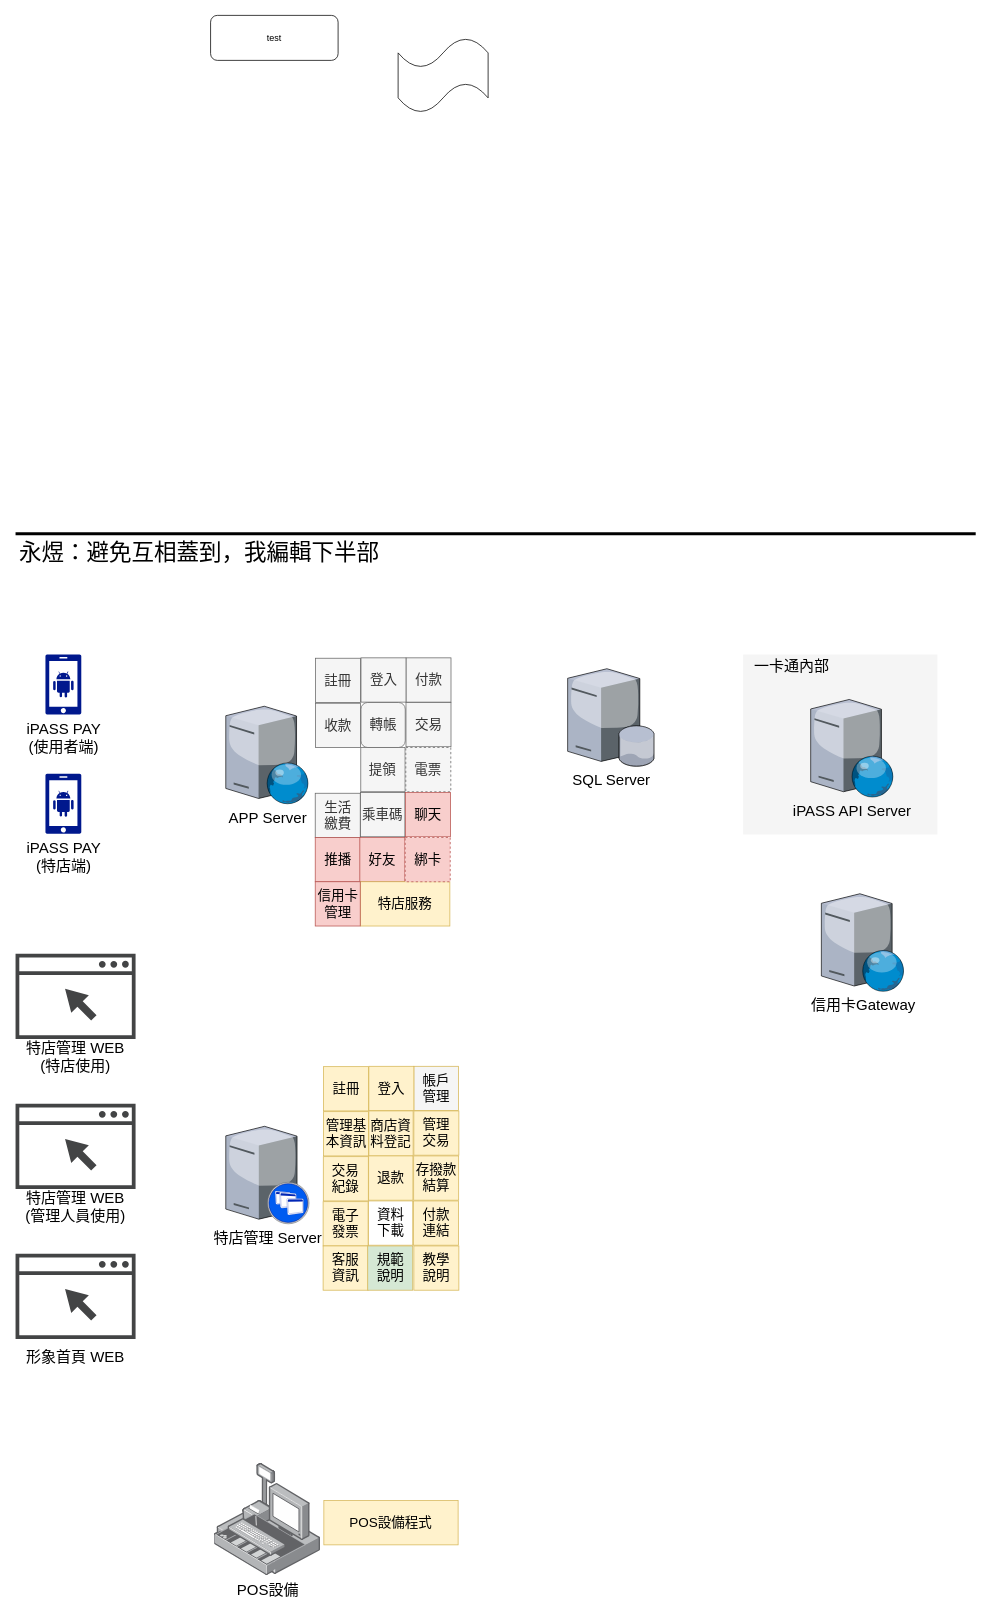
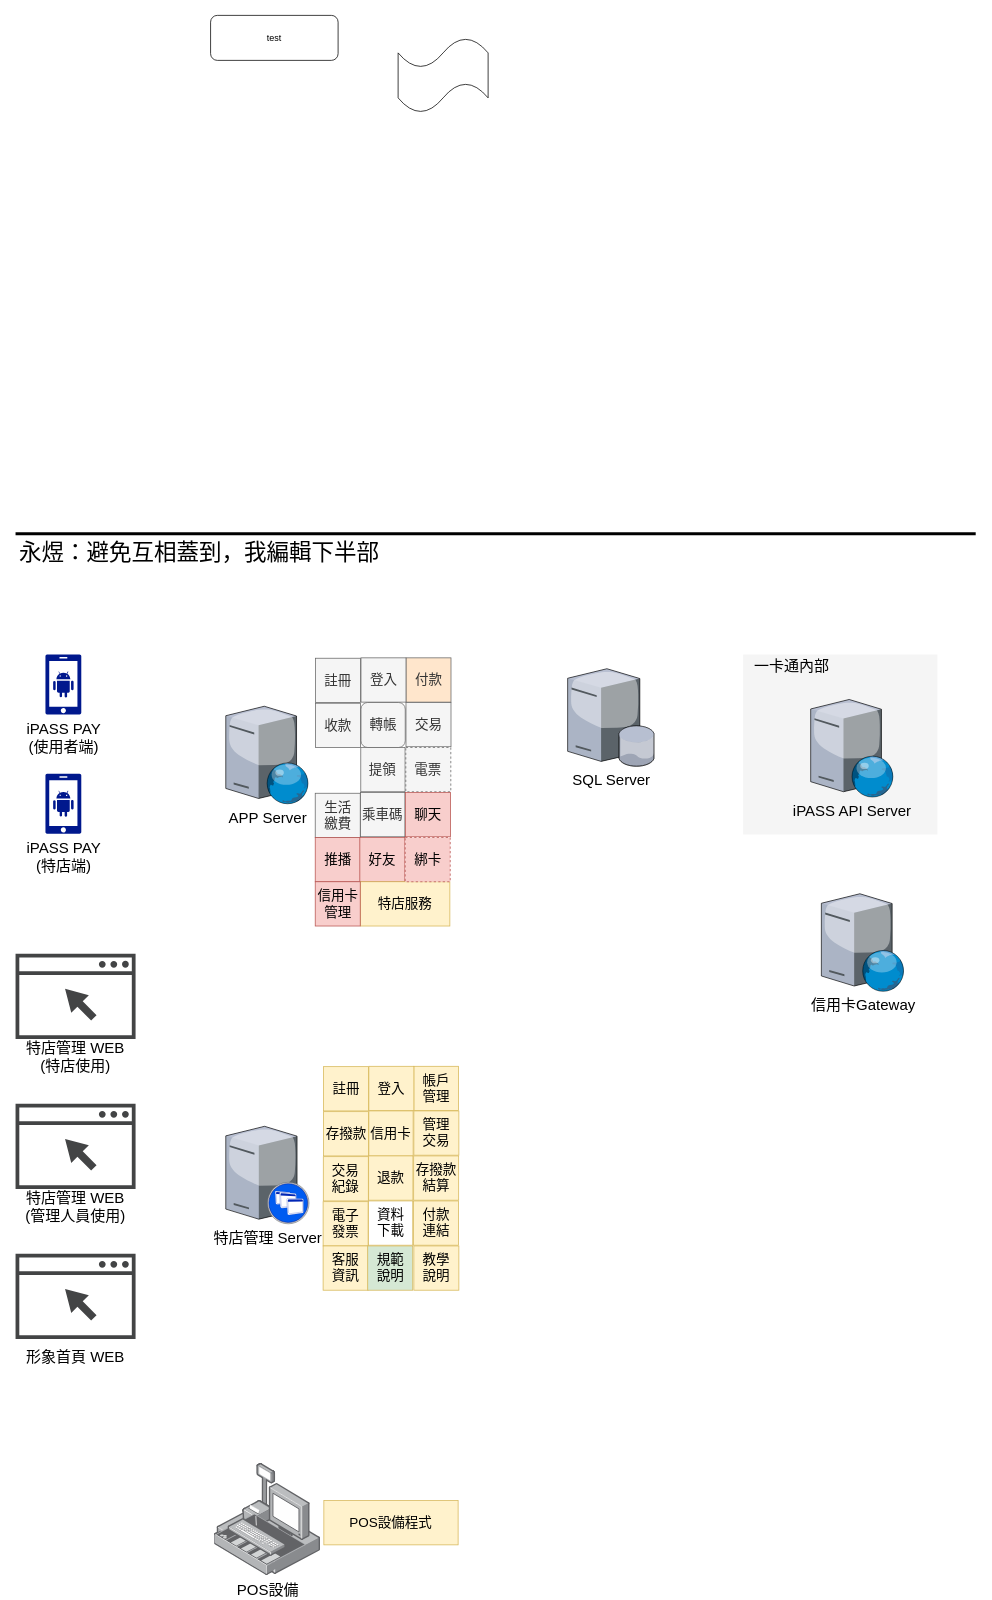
- <mxCell id="29" value="付款" style="rounded=0;whiteSpace=wrap;html=1;fontSize=18;fillColor=#f5f5f5;strokeColor=#666666;fontColor=#333333;" vertex="1" parent="1"><mxGeometry x="540.5" y="876.5" width="60" height="59" as="geometry" /></mxCell>
+ <mxCell id="29" value="付款" style="rounded=0;whiteSpace=wrap;html=1;fontSize=18;fillColor=#ffe6cc;strokeColor=#666666;fontColor=#333333;" vertex="1" parent="1"><mxGeometry x="540.5" y="876.5" width="60" height="59" as="geometry" /></mxCell>
- <mxCell id="43" value="帳戶&lt;br&gt;管理" style="rounded=0;whiteSpace=wrap;html=1;fontSize=18;fillColor=#f5f5f5;strokeColor=#d6b656;" vertex="1" parent="1"><mxGeometry x="551.01" y="1421" width="59.5" height="59" as="geometry" /></mxCell>
+ <mxCell id="43" value="帳戶&lt;br&gt;管理" style="rounded=0;whiteSpace=wrap;html=1;fontSize=18;fillColor=#fff2cc;strokeColor=#d6b656;" vertex="1" parent="1"><mxGeometry x="551.01" y="1421" width="59.5" height="59" as="geometry" /></mxCell>
- <mxCell id="41" value="管理基本資訊" style="rounded=0;whiteSpace=wrap;html=1;fontSize=18;fillColor=#fff2cc;strokeColor=#d6b656;" vertex="1" parent="1"><mxGeometry x="430.51" y="1481.5" width="60" height="59" as="geometry" /></mxCell>
+ <mxCell id="41" value="存撥款" style="rounded=0;whiteSpace=wrap;html=1;fontSize=18;fillColor=#fff2cc;strokeColor=#d6b656;" vertex="1" parent="1"><mxGeometry x="430.51" y="1481.5" width="60" height="59" as="geometry" /></mxCell>
- <mxCell id="42" value="商店資料登記" style="rounded=0;whiteSpace=wrap;html=1;fontSize=18;fillColor=#fff2cc;strokeColor=#d6b656;direction=south;" vertex="1" parent="1"><mxGeometry x="491.01" y="1480.5" width="59" height="60" as="geometry" /></mxCell>
+ <mxCell id="42" value="信用卡" style="rounded=0;whiteSpace=wrap;html=1;fontSize=18;fillColor=#fff2cc;strokeColor=#d6b656;direction=south;" vertex="1" parent="1"><mxGeometry x="491.01" y="1480.5" width="59" height="60" as="geometry" /></mxCell>
